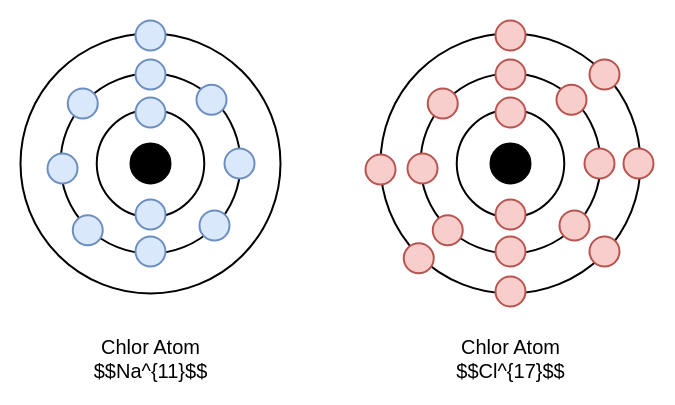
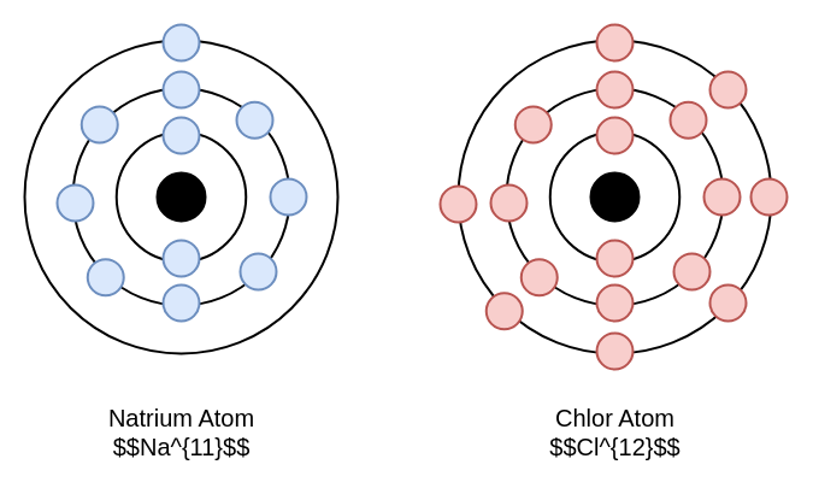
- <mxCell id="6" value="Chlor Atom&lt;br style=&quot;font-size: 20px;&quot;&gt;$$Na^{11}$$" style="text;html=1;resizable=0;autosize=1;align=center;verticalAlign=middle;points=[];fillColor=none;strokeColor=none;rounded=0;fontSize=20;" vertex="1" parent="1"><mxGeometry x="80" y="333" width="140" height="50" as="geometry" /></mxCell>
+ <mxCell id="6" value="Natrium Atom&lt;br style=&quot;font-size: 20px;&quot;&gt;$$Na^{11}$$" style="text;html=1;resizable=0;autosize=1;align=center;verticalAlign=middle;points=[];fillColor=none;strokeColor=none;rounded=0;fontSize=20;" vertex="1" parent="1"><mxGeometry x="80" y="333" width="140" height="50" as="geometry" /></mxCell>
- <mxCell id="22" value="Chlor Atom&lt;br style=&quot;font-size: 20px&quot;&gt;$$Cl^{17}$$" style="text;html=1;resizable=0;autosize=1;align=center;verticalAlign=middle;points=[];fillColor=none;strokeColor=none;rounded=0;fontSize=20;" vertex="1" parent="1"><mxGeometry x="450" y="333" width="120" height="50" as="geometry" /></mxCell>
+ <mxCell id="22" value="Chlor Atom&lt;br style=&quot;font-size: 20px&quot;&gt;$$Cl^{12}$$" style="text;html=1;resizable=0;autosize=1;align=center;verticalAlign=middle;points=[];fillColor=none;strokeColor=none;rounded=0;fontSize=20;" vertex="1" parent="1"><mxGeometry x="450" y="333" width="120" height="50" as="geometry" /></mxCell>
